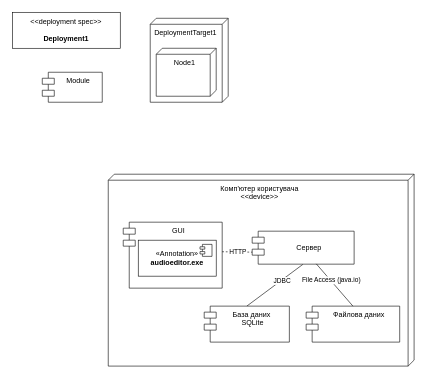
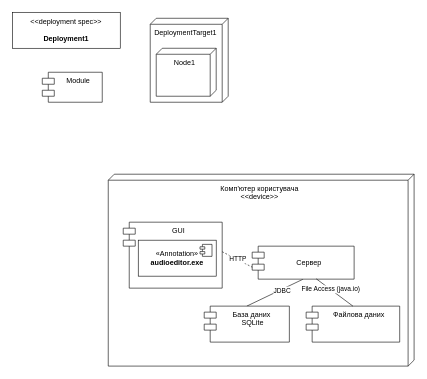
- <mxCell id="10" value="&lt;div&gt;&lt;br&gt;&lt;/div&gt;Сервер" style="shape=module;align=left;spacingLeft=20;align=center;verticalAlign=top;whiteSpace=wrap;html=1;" vertex="1" parent="1"><mxGeometry x="420" y="385" width="170" height="55" as="geometry" /></mxCell>
+ <mxCell id="10" value="&lt;div&gt;&lt;br&gt;&lt;/div&gt;Сервер" style="shape=module;align=left;spacingLeft=20;align=center;verticalAlign=top;whiteSpace=wrap;html=1;" vertex="1" parent="1"><mxGeometry x="420" y="410" width="170" height="55" as="geometry" /></mxCell>
